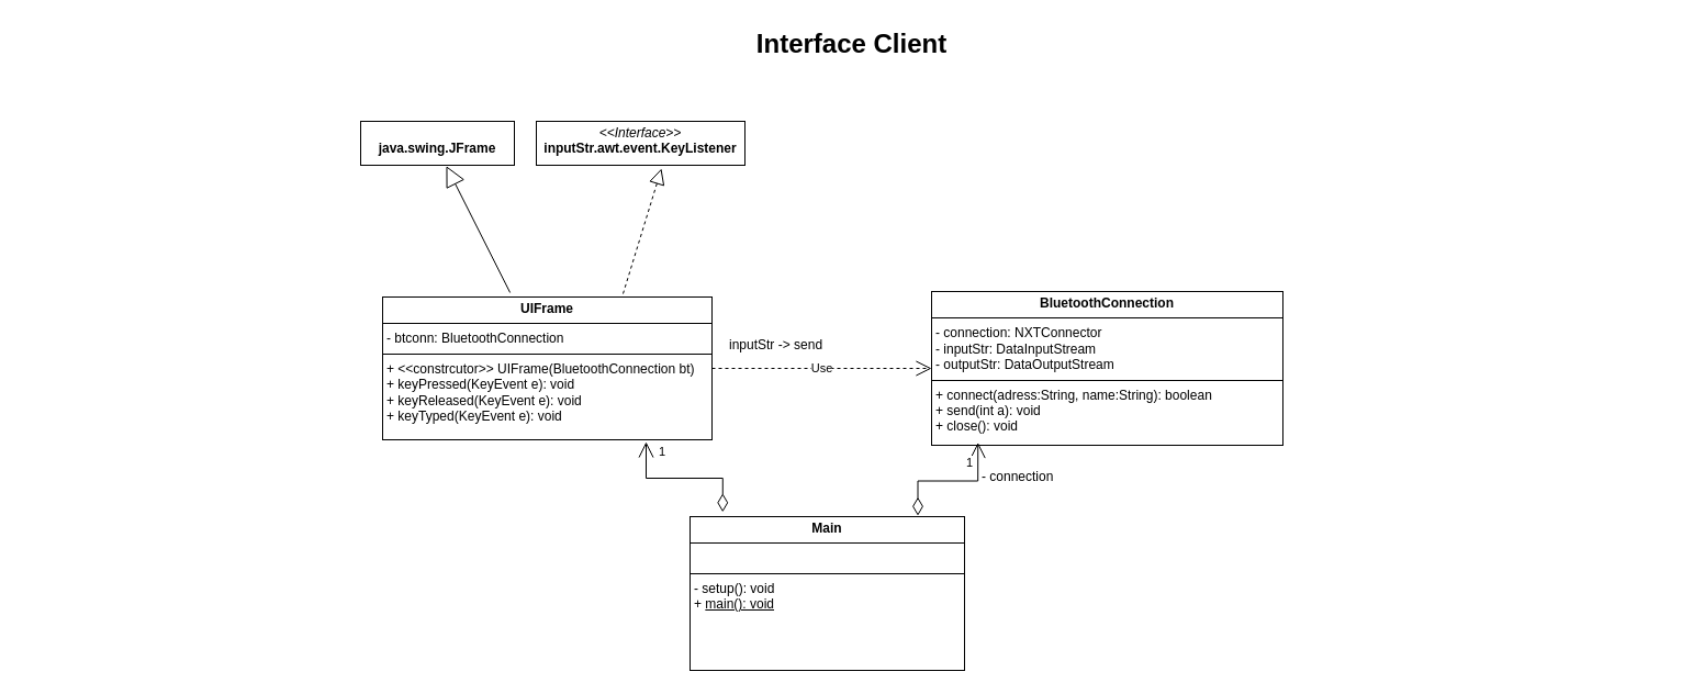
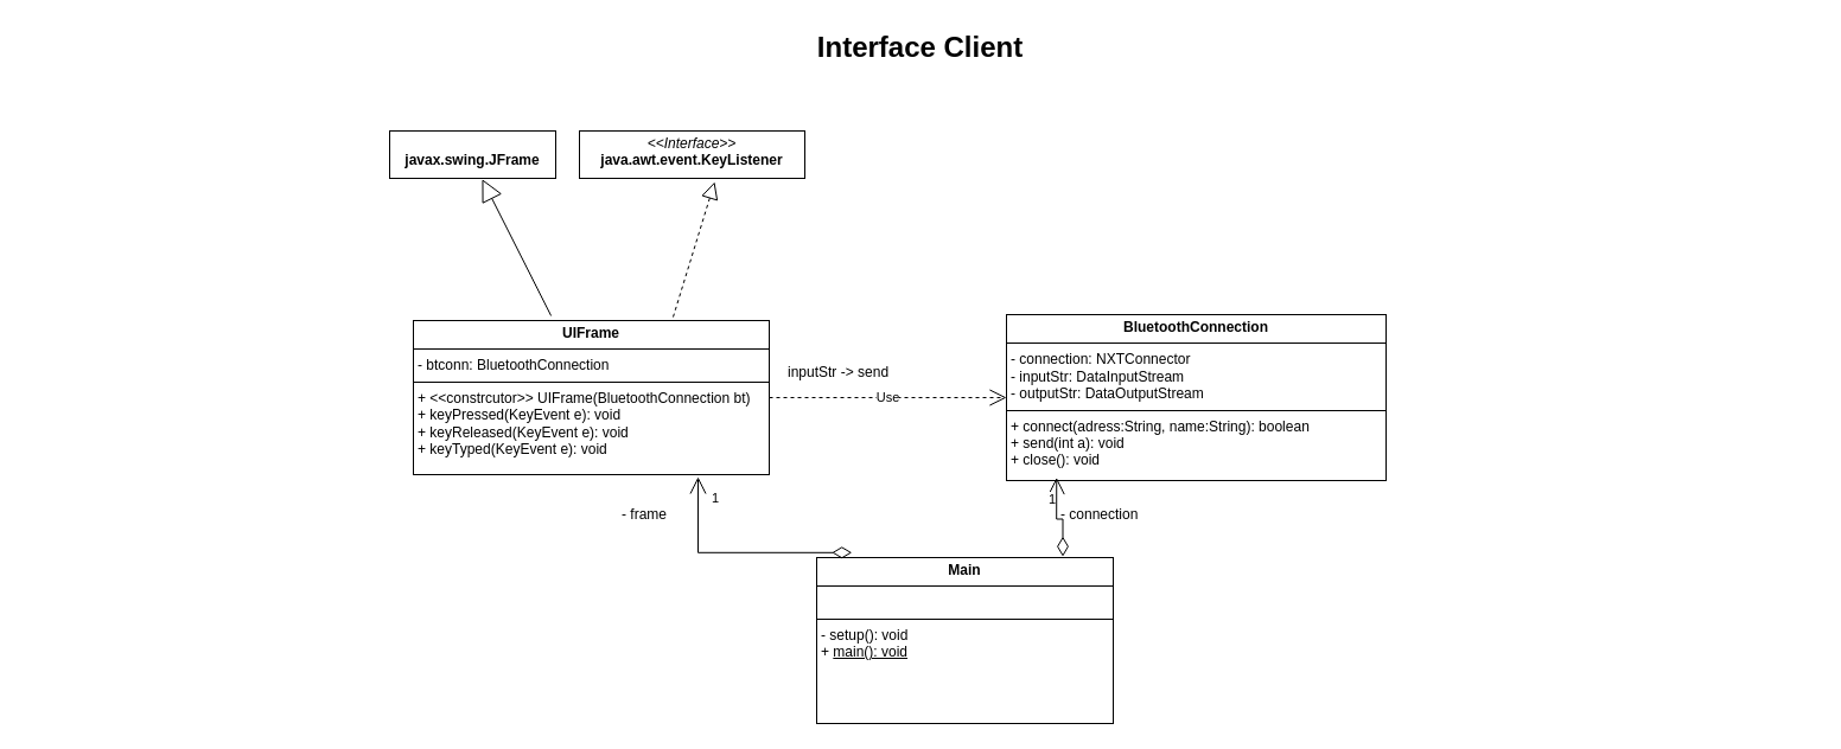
- <mxCell id="7" value="&lt;p style=&quot;margin:0px;margin-top:4px;text-align:center;&quot;&gt;&lt;br&gt;&lt;b&gt;java.swing.JFrame&lt;/b&gt;&lt;/p&gt;" style="verticalAlign=top;align=left;overflow=fill;html=1;whiteSpace=wrap;" vertex="1" parent="1"><mxGeometry x="328" y="110" width="140" height="40" as="geometry" /></mxCell>
+ <mxCell id="7" value="&lt;p style=&quot;margin:0px;margin-top:4px;text-align:center;&quot;&gt;&lt;br&gt;&lt;b&gt;javax.swing.JFrame&lt;/b&gt;&lt;/p&gt;" style="verticalAlign=top;align=left;overflow=fill;html=1;whiteSpace=wrap;" vertex="1" parent="1"><mxGeometry x="328" y="110" width="140" height="40" as="geometry" /></mxCell>
- <mxCell id="8" value="&lt;p style=&quot;margin:0px;margin-top:4px;text-align:center;&quot;&gt;&lt;i&gt;&amp;lt;&amp;lt;Interface&amp;gt;&amp;gt;&lt;/i&gt;&lt;br&gt;&lt;b&gt;inputStr.awt.event.KeyListener&lt;/b&gt;&lt;/p&gt;&lt;p style=&quot;margin:0px;margin-left:4px;&quot;&gt;&lt;br&gt;&lt;/p&gt;" style="verticalAlign=top;align=left;overflow=fill;html=1;whiteSpace=wrap;" vertex="1" parent="1"><mxGeometry x="488" y="110" width="190" height="40" as="geometry" /></mxCell>
+ <mxCell id="8" value="&lt;p style=&quot;margin:0px;margin-top:4px;text-align:center;&quot;&gt;&lt;i&gt;&amp;lt;&amp;lt;Interface&amp;gt;&amp;gt;&lt;/i&gt;&lt;br&gt;&lt;b&gt;java.awt.event.KeyListener&lt;/b&gt;&lt;/p&gt;&lt;p style=&quot;margin:0px;margin-left:4px;&quot;&gt;&lt;br&gt;&lt;/p&gt;" style="verticalAlign=top;align=left;overflow=fill;html=1;whiteSpace=wrap;" vertex="1" parent="1"><mxGeometry x="488" y="110" width="190" height="40" as="geometry" /></mxCell>
+ <mxCell id="11" value="- frame" style="text;strokeColor=none;fillColor=none;align=left;verticalAlign=top;spacingLeft=4;spacingRight=4;overflow=hidden;rotatable=0;points=[[0,0.5],[1,0.5]];portConstraint=eastwest;whiteSpace=wrap;html=1;" vertex="1" parent="1"><mxGeometry x="518" y="420" width="100" height="26" as="geometry" /></mxCell>
- <mxCell id="5" value="&lt;p style=&quot;margin:0px;margin-top:4px;text-align:center;&quot;&gt;&lt;b&gt;Main&lt;/b&gt;&lt;/p&gt;&lt;hr size=&quot;1&quot; style=&quot;border-style:solid;&quot;&gt;&lt;p style=&quot;margin:0px;margin-left:4px;&quot;&gt;&lt;br&gt;&lt;/p&gt;&lt;hr size=&quot;1&quot; style=&quot;border-style:solid;&quot;&gt;&lt;p style=&quot;margin:0px;margin-left:4px;&quot;&gt;- setup(): void&lt;/p&gt;&lt;p style=&quot;margin:0px;margin-left:4px;&quot;&gt;+&amp;nbsp;&lt;u&gt;main(): void&lt;/u&gt;&lt;/p&gt;" style="verticalAlign=top;align=left;overflow=fill;html=1;whiteSpace=wrap;" vertex="1" parent="1"><mxGeometry x="628" y="470" width="250" height="140" as="geometry" /></mxCell>
+ <mxCell id="5" value="&lt;p style=&quot;margin:0px;margin-top:4px;text-align:center;&quot;&gt;&lt;b&gt;Main&lt;/b&gt;&lt;/p&gt;&lt;hr size=&quot;1&quot; style=&quot;border-style:solid;&quot;&gt;&lt;p style=&quot;margin:0px;margin-left:4px;&quot;&gt;&lt;br&gt;&lt;/p&gt;&lt;hr size=&quot;1&quot; style=&quot;border-style:solid;&quot;&gt;&lt;p style=&quot;margin:0px;margin-left:4px;&quot;&gt;- setup(): void&lt;/p&gt;&lt;p style=&quot;margin:0px;margin-left:4px;&quot;&gt;+&amp;nbsp;&lt;u&gt;main(): void&lt;/u&gt;&lt;/p&gt;" style="verticalAlign=top;align=left;overflow=fill;html=1;whiteSpace=wrap;" vertex="1" parent="1"><mxGeometry x="688" y="470" width="250" height="140" as="geometry" /></mxCell>
